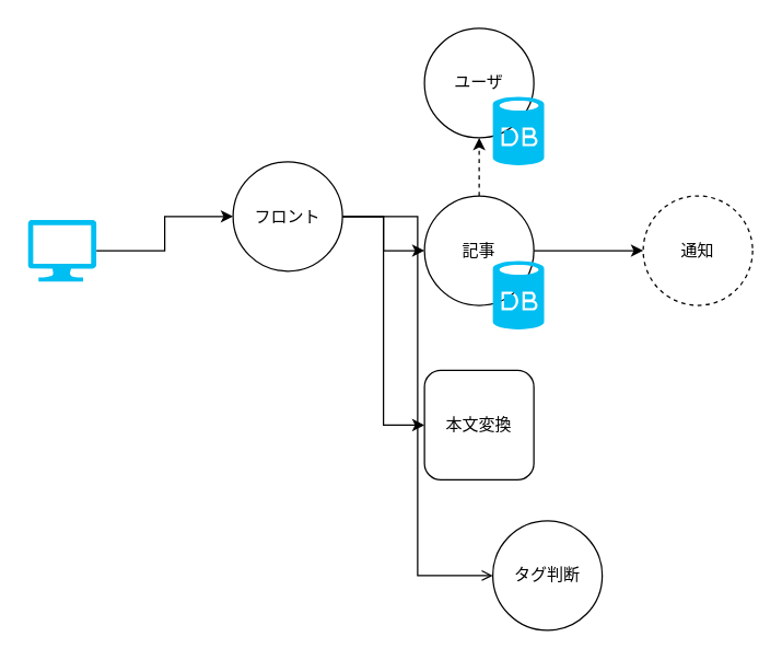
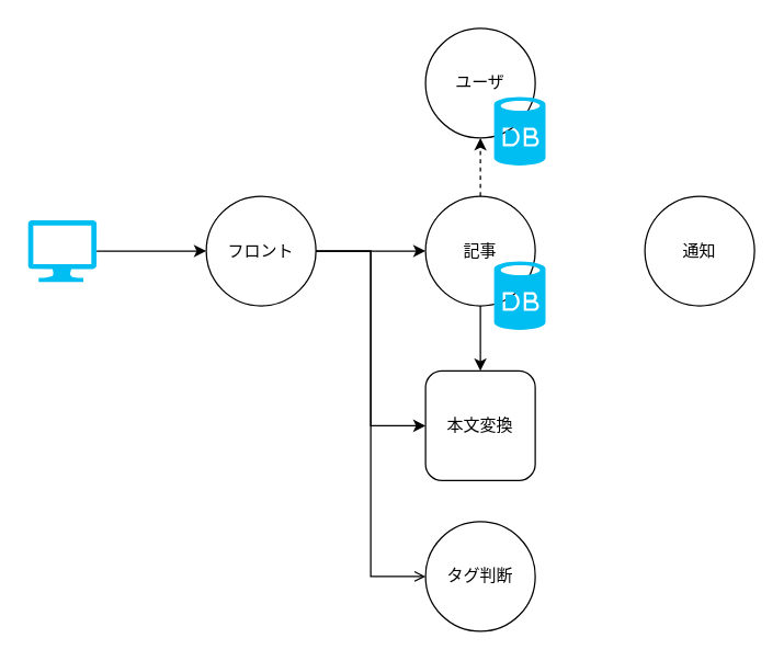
- <mxCell id="6" value="フロント" style="ellipse;whiteSpace=wrap;html=1;aspect=fixed;" vertex="1" parent="1"><mxGeometry x="170" y="117.5" width="80" height="80" as="geometry" /></mxCell>
+ <mxCell id="6" value="フロント" style="ellipse;whiteSpace=wrap;html=1;aspect=fixed;" vertex="1" parent="1"><mxGeometry x="150" y="142.5" width="80" height="80" as="geometry" /></mxCell>
- <mxCell id="7" style="edgeStyle=orthogonalEdgeStyle;rounded=0;orthogonalLoop=1;jettySize=auto;html=1;" edge="1" parent="1" source="9" target="11"><mxGeometry relative="1" as="geometry" /></mxCell>
+ <mxCell id="7" style="edgeStyle=orthogonalEdgeStyle;rounded=0;orthogonalLoop=1;jettySize=auto;html=1;" edge="1" parent="1" source="9" target="10"><mxGeometry relative="1" as="geometry" /></mxCell>
- <mxCell id="11" value="通知" style="ellipse;whiteSpace=wrap;html=1;aspect=fixed;dashed=1;" vertex="1" parent="1"><mxGeometry x="470" y="142.5" width="80" height="80" as="geometry" /></mxCell>
+ <mxCell id="11" value="通知" style="ellipse;whiteSpace=wrap;html=1;aspect=fixed;" vertex="1" parent="1"><mxGeometry x="470" y="142.5" width="80" height="80" as="geometry" /></mxCell>
- <mxCell id="15" value="タグ判断" style="ellipse;whiteSpace=wrap;html=1;aspect=fixed;" vertex="1" parent="1"><mxGeometry x="360" y="380" width="80" height="80" as="geometry" /></mxCell>
+ <mxCell id="15" value="タグ判断" style="ellipse;whiteSpace=wrap;html=1;aspect=fixed;" vertex="1" parent="1"><mxGeometry x="310" y="380" width="80" height="80" as="geometry" /></mxCell>
